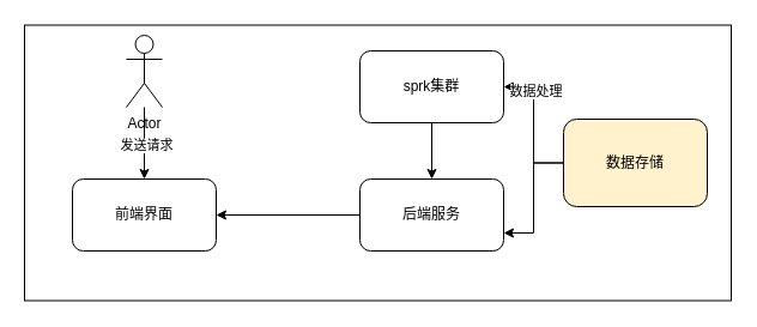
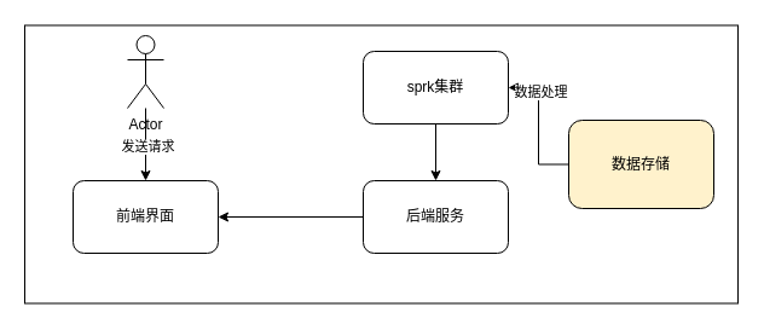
- <mxCell id="10" style="edgeStyle=orthogonalEdgeStyle;rounded=0;orthogonalLoop=1;jettySize=auto;html=1;entryX=1;entryY=0.75;entryDx=0;entryDy=0;" edge="1" parent="1" source="11" target="4"><mxGeometry relative="1" as="geometry" /></mxCell>
